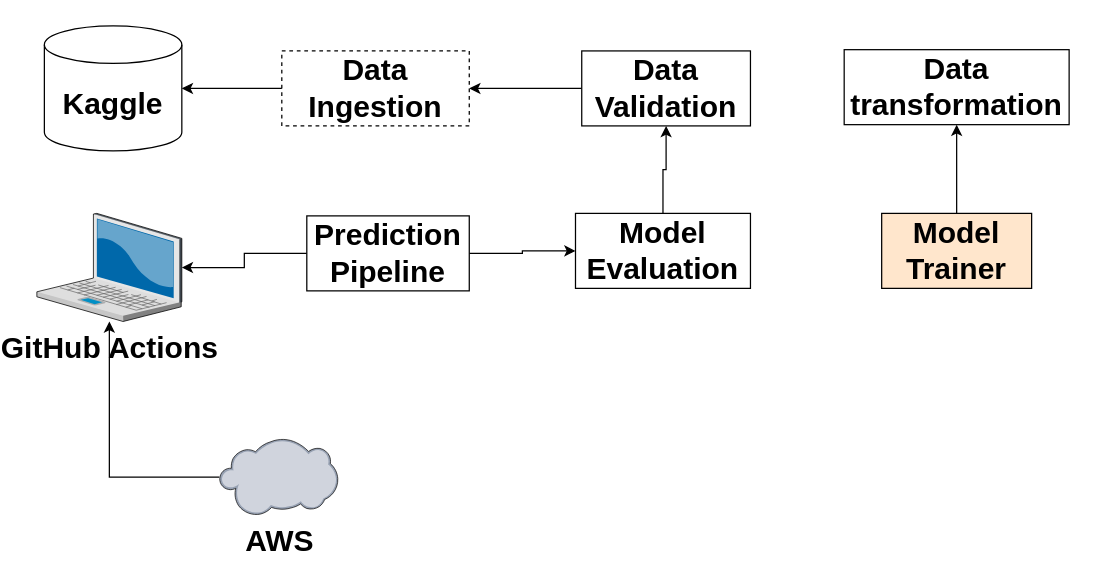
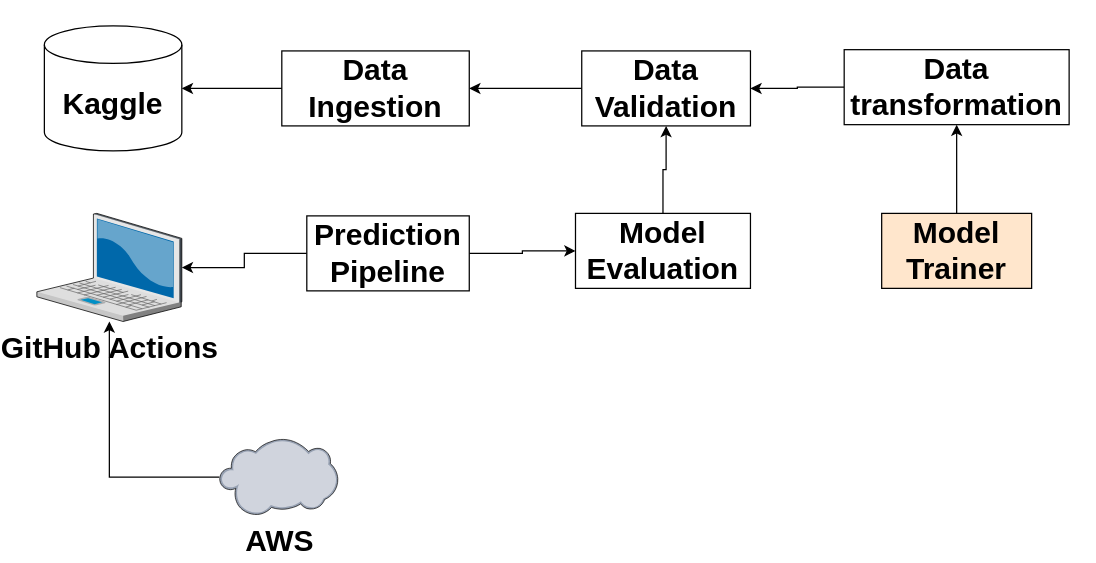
+ <mxCell id="7" value="" style="edgeStyle=orthogonalEdgeStyle;rounded=0;orthogonalLoop=1;jettySize=auto;html=1;" edge="1" parent="1" source="8" target="6"><mxGeometry relative="1" as="geometry" /></mxCell>
- <mxCell id="2" value="&lt;font style=&quot;font-size: 24px;&quot;&gt;&lt;b&gt;Data Ingestion&lt;/b&gt;&lt;/font&gt;" style="whiteSpace=wrap;html=1;dashed=1;" vertex="1" parent="1"><mxGeometry x="216" y="40" width="150" height="60" as="geometry" /></mxCell>
+ <mxCell id="2" value="&lt;font style=&quot;font-size: 24px;&quot;&gt;&lt;b&gt;Data Ingestion&lt;/b&gt;&lt;/font&gt;" style="whiteSpace=wrap;html=1;" vertex="1" parent="1"><mxGeometry x="216" y="40" width="150" height="60" as="geometry" /></mxCell>
